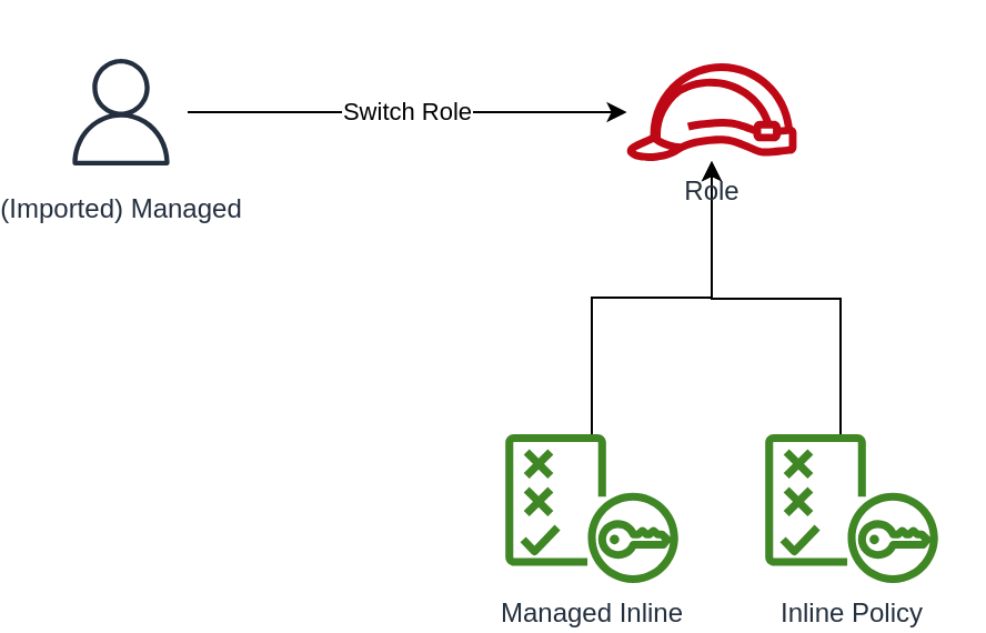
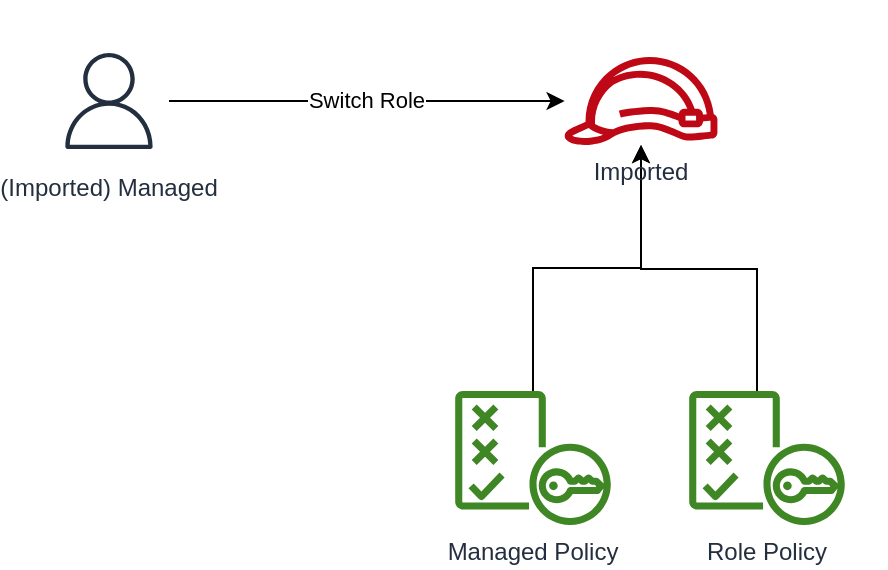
- <mxCell id="4" value="Role" style="sketch=0;outlineConnect=0;fontColor=#232F3E;gradientColor=none;fillColor=#BF0816;strokeColor=none;dashed=0;verticalLabelPosition=bottom;verticalAlign=top;align=center;html=1;fontSize=12;fontStyle=0;aspect=fixed;pointerEvents=1;shape=mxgraph.aws4.role;" parent="1" vertex="1"><mxGeometry x="277" y="28" width="78" height="44" as="geometry" /></mxCell>
+ <mxCell id="4" value="Imported" style="sketch=0;outlineConnect=0;fontColor=#232F3E;gradientColor=none;fillColor=#BF0816;strokeColor=none;dashed=0;verticalLabelPosition=bottom;verticalAlign=top;align=center;html=1;fontSize=12;fontStyle=0;aspect=fixed;pointerEvents=1;shape=mxgraph.aws4.role;" parent="1" vertex="1"><mxGeometry x="277" y="28" width="78" height="44" as="geometry" /></mxCell>
- <mxCell id="8" value="Managed Inline" style="sketch=0;outlineConnect=0;fontColor=#232F3E;gradientColor=none;fillColor=#3F8624;strokeColor=none;dashed=0;verticalLabelPosition=bottom;verticalAlign=top;align=center;html=1;fontSize=12;fontStyle=0;aspect=fixed;pointerEvents=1;shape=mxgraph.aws4.policy;" parent="1" vertex="1"><mxGeometry x="223" y="195" width="78" height="67" as="geometry" /></mxCell>
+ <mxCell id="8" value="Managed Policy" style="sketch=0;outlineConnect=0;fontColor=#232F3E;gradientColor=none;fillColor=#3F8624;strokeColor=none;dashed=0;verticalLabelPosition=bottom;verticalAlign=top;align=center;html=1;fontSize=12;fontStyle=0;aspect=fixed;pointerEvents=1;shape=mxgraph.aws4.policy;" parent="1" vertex="1"><mxGeometry x="223" y="195" width="78" height="67" as="geometry" /></mxCell>
- <mxCell id="7" value="Inline Policy" style="sketch=0;outlineConnect=0;fontColor=#232F3E;gradientColor=none;fillColor=#3F8624;strokeColor=none;dashed=0;verticalLabelPosition=bottom;verticalAlign=top;align=center;html=1;fontSize=12;fontStyle=0;aspect=fixed;pointerEvents=1;shape=mxgraph.aws4.policy;" parent="1" vertex="1"><mxGeometry x="340" y="195" width="78" height="67" as="geometry" /></mxCell>
+ <mxCell id="7" value="Role Policy" style="sketch=0;outlineConnect=0;fontColor=#232F3E;gradientColor=none;fillColor=#3F8624;strokeColor=none;dashed=0;verticalLabelPosition=bottom;verticalAlign=top;align=center;html=1;fontSize=12;fontStyle=0;aspect=fixed;pointerEvents=1;shape=mxgraph.aws4.policy;" parent="1" vertex="1"><mxGeometry x="340" y="195" width="78" height="67" as="geometry" /></mxCell>
